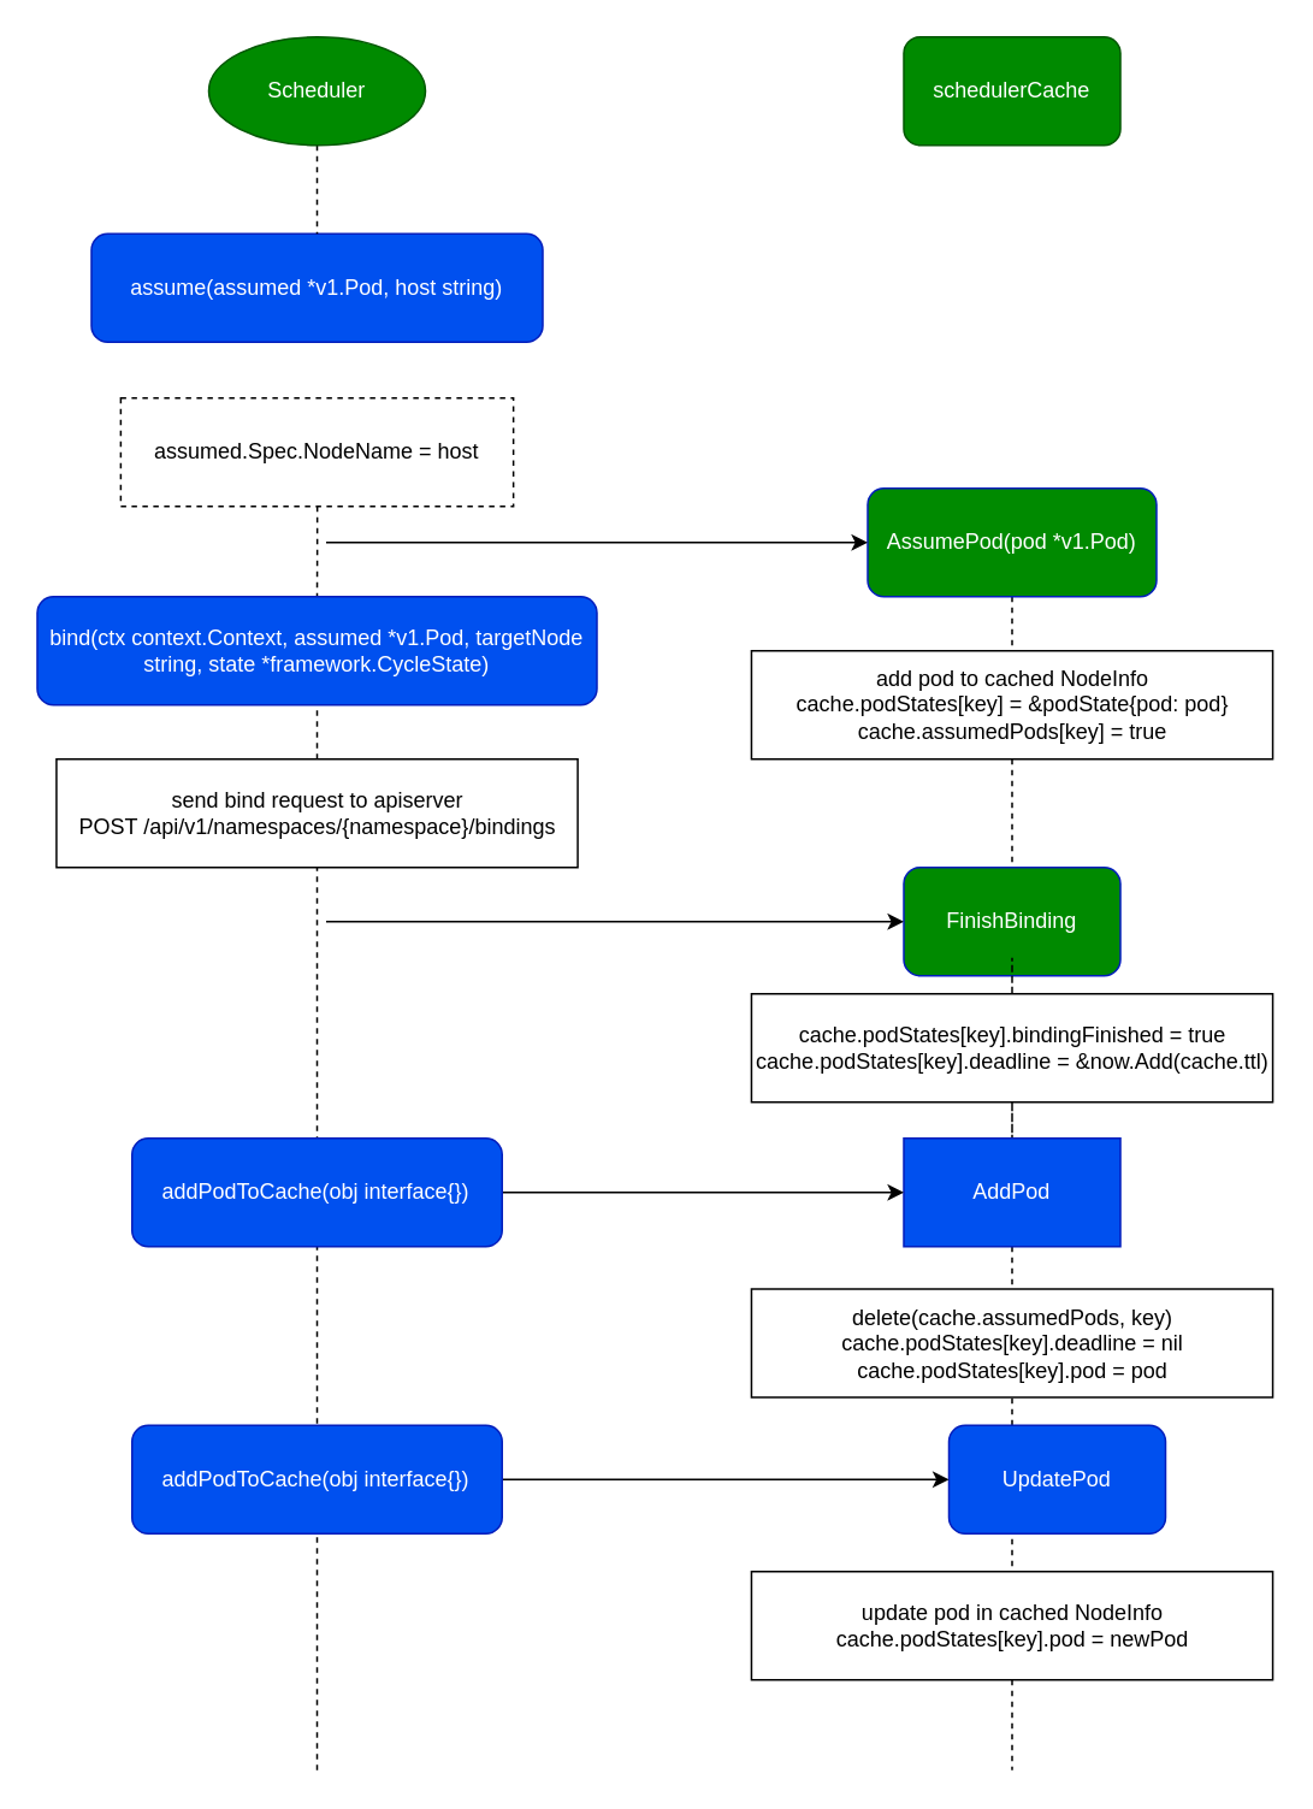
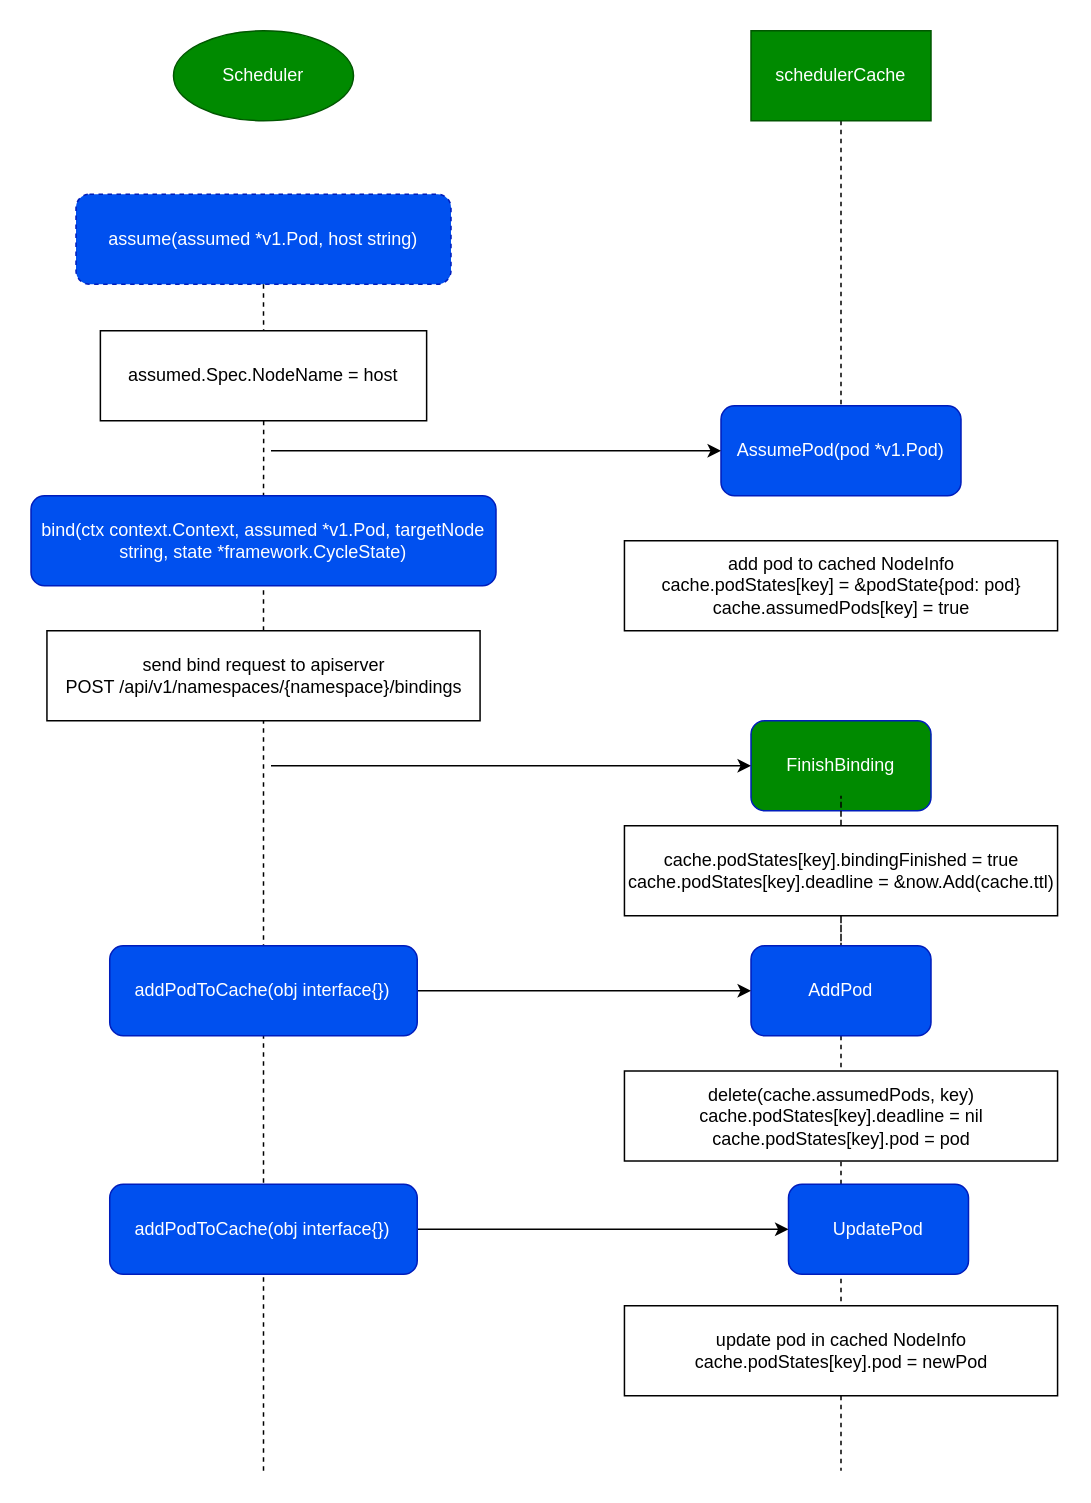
- <mxCell id="31" value="schedulerCache" style="whiteSpace=wrap;html=1;fillColor=#008a00;strokeColor=#005700;fontColor=#ffffff;rounded=1;" vertex="1" parent="1"><mxGeometry x="500" y="20" width="120" height="60" as="geometry" /></mxCell>
+ <mxCell id="31" value="schedulerCache" style="rounded=0;whiteSpace=wrap;html=1;fillColor=#008a00;strokeColor=#005700;fontColor=#ffffff;" vertex="1" parent="1"><mxGeometry x="500" y="20" width="120" height="60" as="geometry" /></mxCell>
- <mxCell id="28" style="edgeStyle=orthogonalEdgeStyle;rounded=0;orthogonalLoop=1;jettySize=auto;html=1;entryX=0.5;entryY=0;entryDx=0;entryDy=0;endArrow=none;endFill=0;dashed=1;" edge="1" parent="1" source="29" target="10"><mxGeometry relative="1" as="geometry" /></mxCell>
- <mxCell id="10" value="assume(assumed *v1.Pod, host string)" style="rounded=1;whiteSpace=wrap;html=1;fillColor=#0050ef;strokeColor=#001DBC;fontColor=#ffffff;" vertex="1" parent="1"><mxGeometry x="50" y="129" width="250" height="60" as="geometry" /></mxCell>
+ <mxCell id="10" value="assume(assumed *v1.Pod, host string)" style="rounded=1;whiteSpace=wrap;html=1;fillColor=#0050ef;strokeColor=#001DBC;fontColor=#ffffff;dashed=1;" vertex="1" parent="1"><mxGeometry x="50" y="129" width="250" height="60" as="geometry" /></mxCell>
+ <mxCell id="30" style="edgeStyle=orthogonalEdgeStyle;rounded=0;orthogonalLoop=1;jettySize=auto;html=1;entryX=0.5;entryY=0;entryDx=0;entryDy=0;dashed=1;endArrow=none;endFill=0;" edge="1" parent="1" source="31" target="3"><mxGeometry relative="1" as="geometry" /></mxCell>
+ <mxCell id="14" style="edgeStyle=orthogonalEdgeStyle;rounded=0;orthogonalLoop=1;jettySize=auto;html=1;endArrow=none;endFill=0;dashed=1;" edge="1" parent="1" source="10" target="13"><mxGeometry relative="1" as="geometry"><mxPoint x="175" y="160" as="sourcePoint" /><mxPoint x="175" y="330" as="targetPoint" /></mxGeometry></mxCell>
- <mxCell id="13" value="assumed.Spec.NodeName = host" style="rounded=0;whiteSpace=wrap;html=1;dashed=1;" vertex="1" parent="1"><mxGeometry x="66.25" y="220" width="217.5" height="60" as="geometry" /></mxCell>
+ <mxCell id="13" value="assumed.Spec.NodeName = host" style="rounded=0;whiteSpace=wrap;html=1;" vertex="1" parent="1"><mxGeometry x="66.25" y="220" width="217.5" height="60" as="geometry" /></mxCell>
- <mxCell id="3" value="AssumePod(pod *v1.Pod)" style="rounded=1;whiteSpace=wrap;html=1;fillColor=#008a00;strokeColor=#001DBC;fontColor=#ffffff;" vertex="1" parent="1"><mxGeometry x="480" y="270" width="160" height="60" as="geometry" /></mxCell>
+ <mxCell id="3" value="AssumePod(pod *v1.Pod)" style="rounded=1;whiteSpace=wrap;html=1;fillColor=#0050ef;strokeColor=#001DBC;fontColor=#ffffff;" vertex="1" parent="1"><mxGeometry x="480" y="270" width="160" height="60" as="geometry" /></mxCell>
- <mxCell id="2" style="edgeStyle=orthogonalEdgeStyle;rounded=0;orthogonalLoop=1;jettySize=auto;html=1;endArrow=none;endFill=0;dashed=1;" edge="1" parent="1" source="3" target="5"><mxGeometry relative="1" as="geometry" /></mxCell>
- <mxCell id="7" value="AddPod" style="whiteSpace=wrap;html=1;fillColor=#0050ef;strokeColor=#001DBC;fontColor=#ffffff;rounded=0;" vertex="1" parent="1"><mxGeometry x="500" y="630" width="120" height="60" as="geometry" /></mxCell>
+ <mxCell id="7" value="AddPod" style="rounded=1;whiteSpace=wrap;html=1;fillColor=#0050ef;strokeColor=#001DBC;fontColor=#ffffff;" vertex="1" parent="1"><mxGeometry x="500" y="630" width="120" height="60" as="geometry" /></mxCell>
